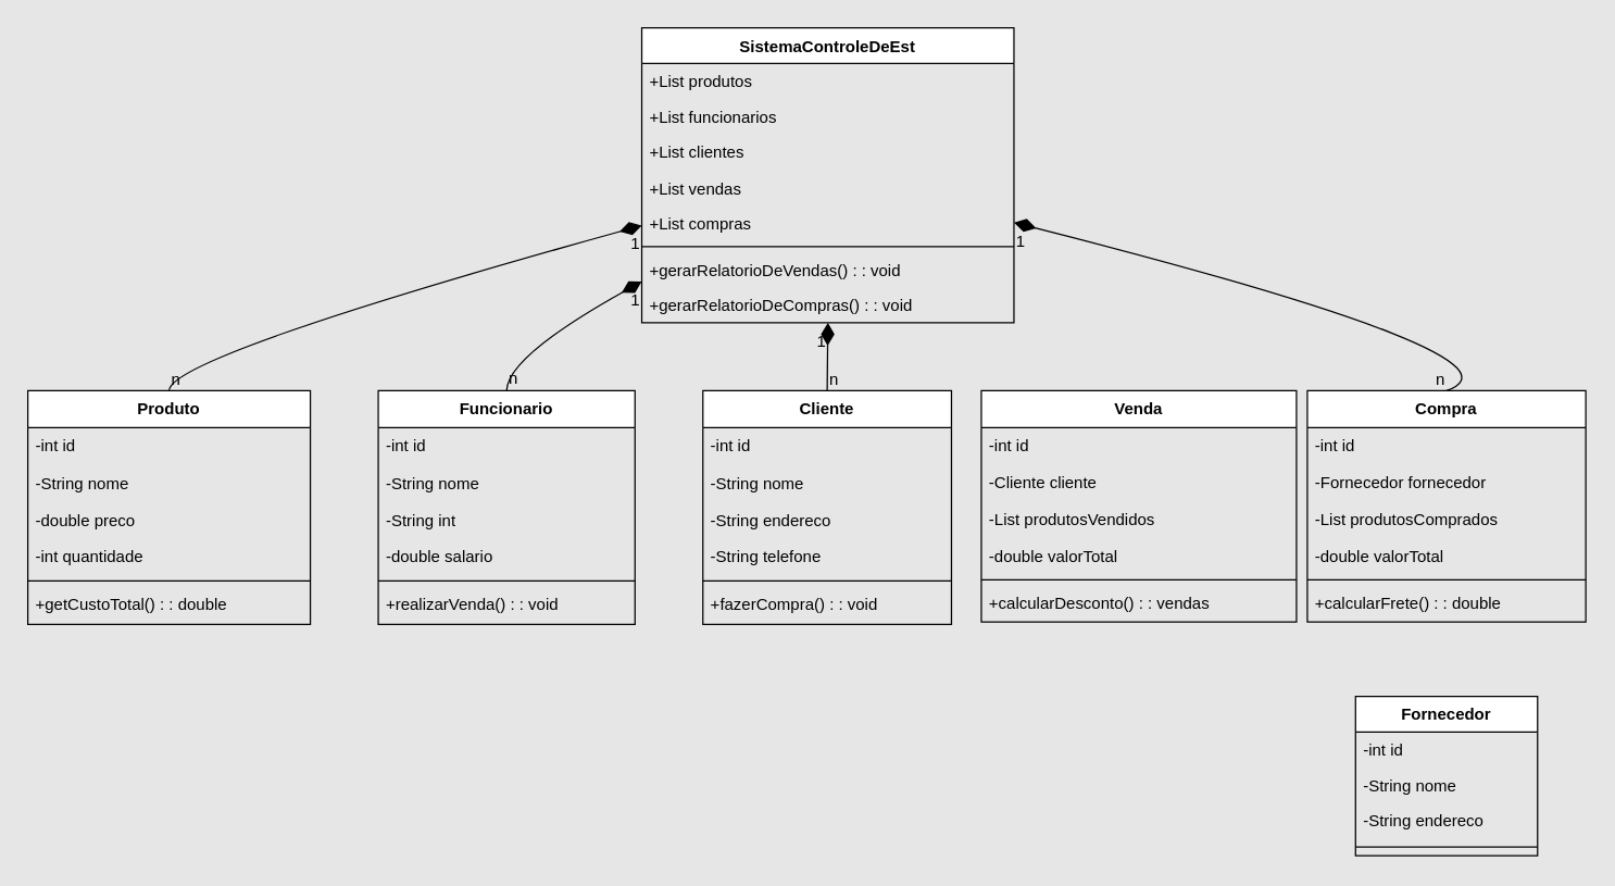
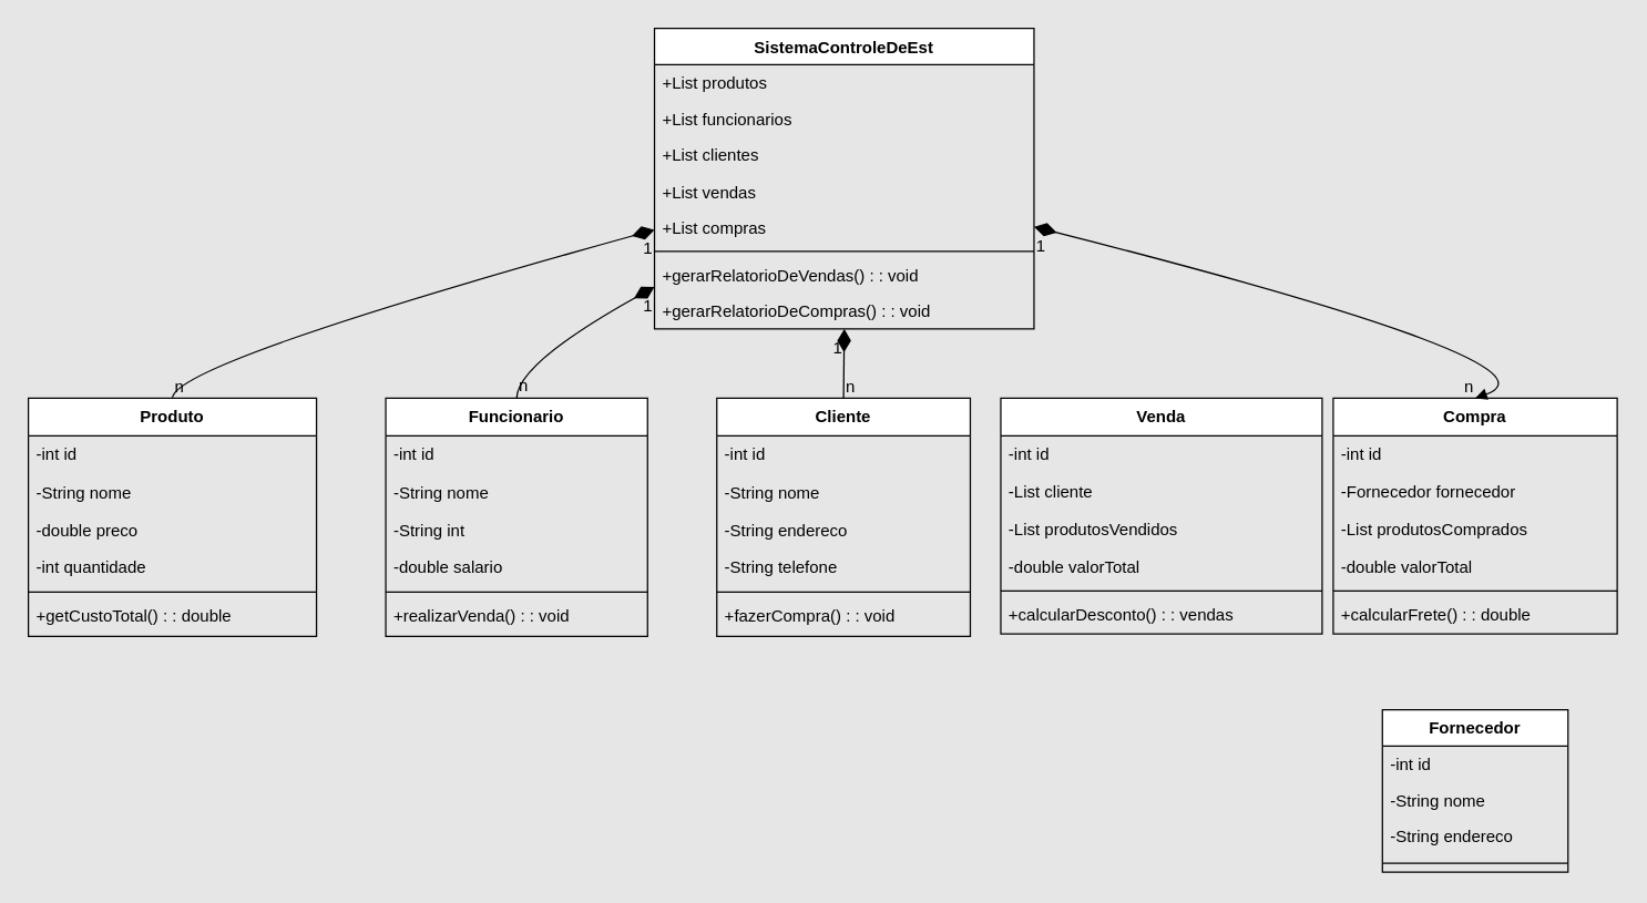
- <mxCell id="60" value="" style="curved=1;startArrow=diamondThin;startSize=14;startFill=1;endArrow=none;exitX=1;exitY=0.66;entryX=0.5;entryY=0;" parent="1" source="2" target="39" edge="1"><mxGeometry relative="1" as="geometry"><Array as="points"><mxPoint x="1135" y="262" /></Array></mxGeometry></mxCell>
+ <mxCell id="60" value="" style="curved=1;startArrow=diamondThin;startSize=14;startFill=1;endArrow=block;exitX=1;exitY=0.66;entryX=0.5;entryY=0;" parent="1" source="2" target="39" edge="1"><mxGeometry relative="1" as="geometry"><Array as="points"><mxPoint x="1135" y="262" /></Array></mxGeometry></mxCell>
- <mxCell id="34" value="-Cliente cliente" style="text;strokeColor=none;fillColor=none;align=left;verticalAlign=top;spacingLeft=4;spacingRight=4;overflow=hidden;rotatable=0;points=[[0,0.5],[1,0.5]];portConstraint=eastwest;" parent="32" vertex="1"><mxGeometry y="54.288" width="232" height="27" as="geometry" /></mxCell>
+ <mxCell id="34" value="-List cliente" style="text;strokeColor=none;fillColor=none;align=left;verticalAlign=top;spacingLeft=4;spacingRight=4;overflow=hidden;rotatable=0;points=[[0,0.5],[1,0.5]];portConstraint=eastwest;" parent="32" vertex="1"><mxGeometry y="54.288" width="232" height="27" as="geometry" /></mxCell>
